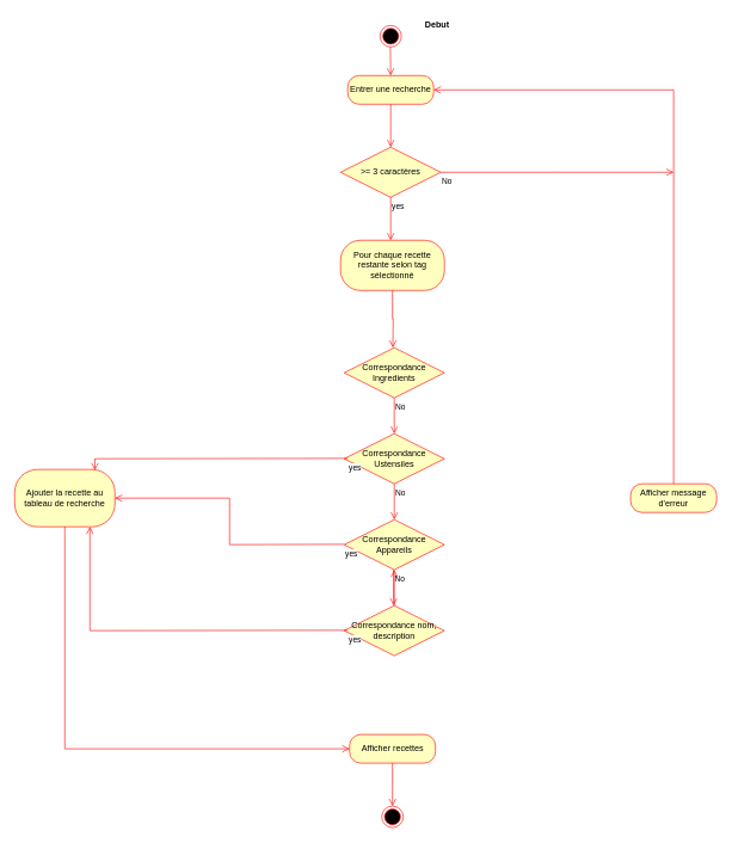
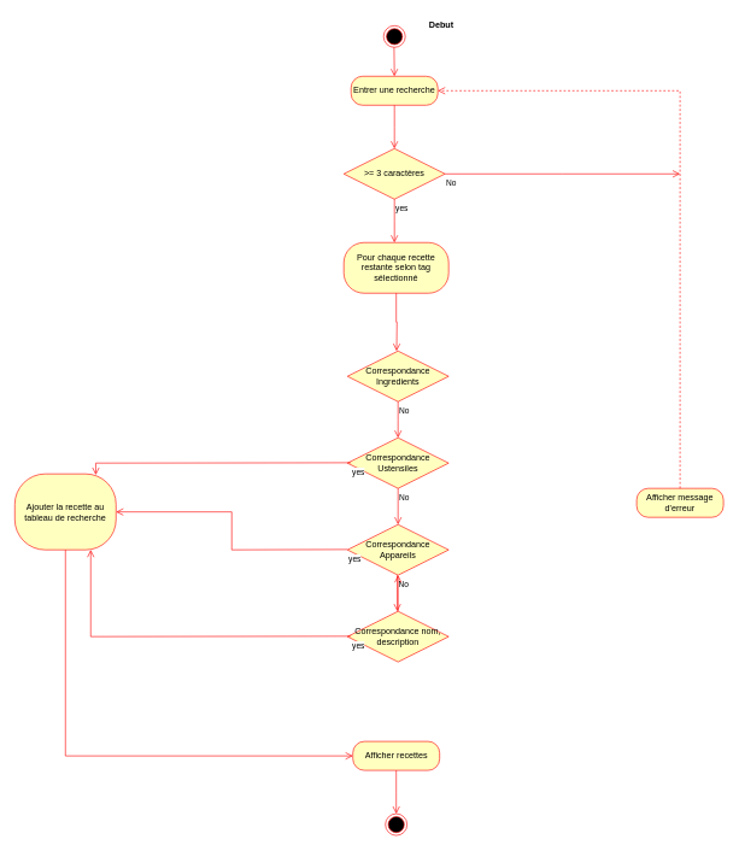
- <mxCell id="28" value="" style="edgeStyle=orthogonalEdgeStyle;html=1;verticalAlign=bottom;endArrow=open;endSize=8;strokeColor=#ff0000;rounded=0;exitX=0.5;exitY=0;exitDx=0;exitDy=0;entryX=1;entryY=0.5;entryDx=0;entryDy=0;" edge="1" parent="1" source="26" target="4"><mxGeometry relative="1" as="geometry"><mxPoint x="930" y="215" as="targetPoint" /><mxPoint x="880" y="415" as="sourcePoint" /></mxGeometry></mxCell>
+ <mxCell id="28" value="" style="edgeStyle=orthogonalEdgeStyle;html=1;verticalAlign=bottom;endArrow=open;endSize=8;strokeColor=#ff0000;rounded=0;exitX=0.5;exitY=0;exitDx=0;exitDy=0;entryX=1;entryY=0.5;entryDx=0;entryDy=0;dashed=1;" edge="1" parent="1" source="26" target="4"><mxGeometry relative="1" as="geometry"><mxPoint x="930" y="215" as="targetPoint" /><mxPoint x="880" y="415" as="sourcePoint" /></mxGeometry></mxCell>
- <mxCell id="21" value="Ajouter la recette au tableau de recherche" style="rounded=1;whiteSpace=wrap;html=1;arcSize=40;fontColor=#000000;fillColor=#ffffc0;strokeColor=#ff0000;" vertex="1" parent="1"><mxGeometry x="20" y="655" width="140" height="80" as="geometry" /></mxCell>
+ <mxCell id="21" value="Ajouter la recette au tableau de recherche" style="rounded=1;whiteSpace=wrap;html=1;arcSize=40;fontColor=#000000;fillColor=#ffffc0;strokeColor=#ff0000;" vertex="1" parent="1"><mxGeometry x="20" y="655" width="140" height="105" as="geometry" /></mxCell>
